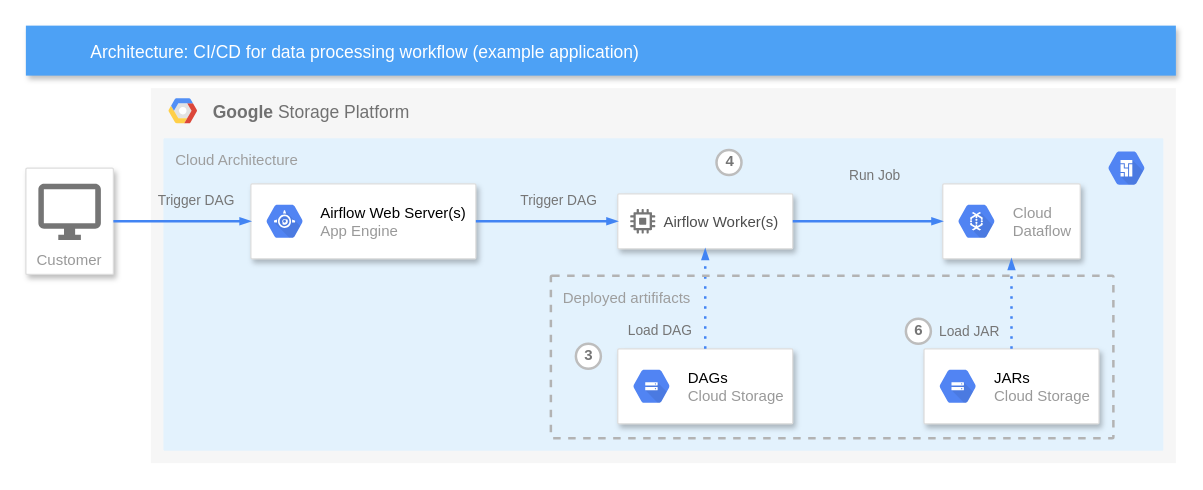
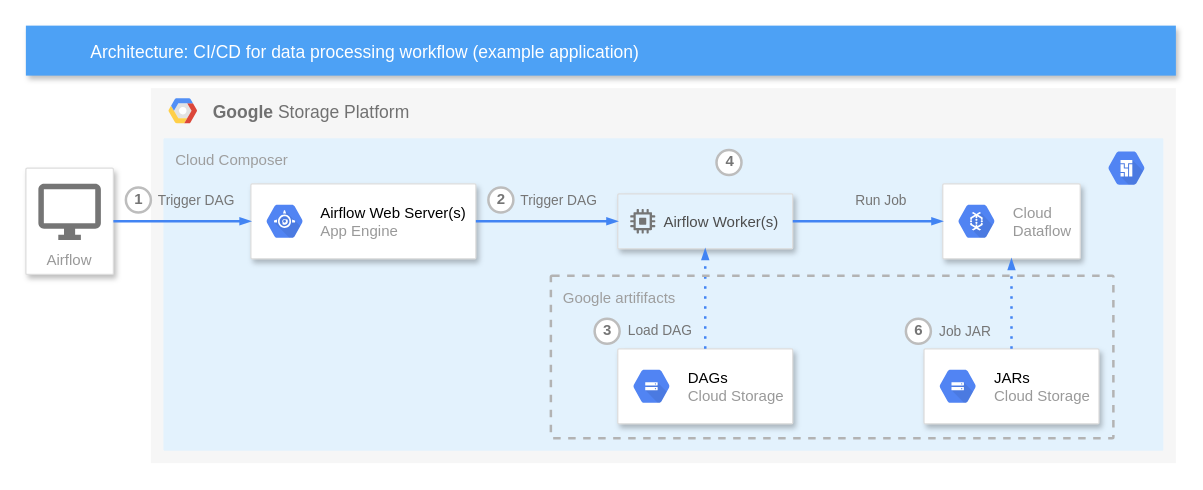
- <mxCell id="3" value="Cloud Architecture" style="points=[[0,0,0],[0.25,0,0],[0.5,0,0],[0.75,0,0],[1,0,0],[1,0.25,0],[1,0.5,0],[1,0.75,0],[1,1,0],[0.75,1,0],[0.5,1,0],[0.25,1,0],[0,1,0],[0,0.75,0],[0,0.5,0],[0,0.25,0]];rounded=1;absoluteArcSize=1;arcSize=2;html=1;strokeColor=none;gradientColor=none;shadow=0;dashed=0;fontSize=12;fontColor=#9E9E9E;align=left;verticalAlign=top;spacing=10;spacingTop=-4;fillColor=#E3F2FD;" parent="1" vertex="1"><mxGeometry x="130.05" y="110" width="799.9" height="250" as="geometry" /></mxCell>
+ <mxCell id="3" value="Cloud Composer" style="points=[[0,0,0],[0.25,0,0],[0.5,0,0],[0.75,0,0],[1,0,0],[1,0.25,0],[1,0.5,0],[1,0.75,0],[1,1,0],[0.75,1,0],[0.5,1,0],[0.25,1,0],[0,1,0],[0,0.75,0],[0,0.5,0],[0,0.25,0]];rounded=1;absoluteArcSize=1;arcSize=2;html=1;strokeColor=none;gradientColor=none;shadow=0;dashed=0;fontSize=12;fontColor=#9E9E9E;align=left;verticalAlign=top;spacing=10;spacingTop=-4;fillColor=#E3F2FD;" parent="1" vertex="1"><mxGeometry x="130.05" y="110" width="799.9" height="250" as="geometry" /></mxCell>
- <mxCell id="22" value="Run Job" style="strokeColor=none;fillColor=none;fontColor=#757575;align=left;html=1;fontStyle=0;fontSize=11;" parent="1" vertex="1"><mxGeometry x="676.5" y="124.5" width="65" height="30" as="geometry" /></mxCell>
+ <mxCell id="22" value="Run Job" style="strokeColor=none;fillColor=none;fontColor=#757575;align=left;html=1;fontStyle=0;fontSize=11;" parent="1" vertex="1"><mxGeometry x="681.5" y="144.5" width="65" height="30" as="geometry" /></mxCell>
+ <mxCell id="27" value="1" style="shape=ellipse;perimeter=ellipsePerimeter;strokeColor=#BDBDBD;strokeWidth=2;shadow=0;gradientColor=none;fontColor=#757575;align=center;html=1;fontStyle=1;spacingTop=-1;" parent="25" vertex="1"><mxGeometry x="-100.0" y="3" width="20" height="20" as="geometry" /></mxCell>
+ <mxCell id="31" value="2" style="shape=ellipse;perimeter=ellipsePerimeter;strokeColor=#BDBDBD;strokeWidth=2;shadow=0;gradientColor=none;fontColor=#757575;align=center;html=1;fontStyle=1;spacingTop=-1;" parent="1" vertex="1"><mxGeometry x="390" y="149.5" width="20" height="20" as="geometry" /></mxCell>
- <mxCell id="6" value="        Airflow Worker(s)" style="strokeColor=#dddddd;shadow=1;strokeWidth=1;rounded=1;absoluteArcSize=1;arcSize=2;fontColor=#4D4D4D;" parent="5" vertex="1"><mxGeometry width="140" height="44" as="geometry" /></mxCell>
+ <mxCell id="6" value="        Airflow Worker(s)" style="strokeColor=#dddddd;shadow=1;strokeWidth=1;rounded=1;absoluteArcSize=1;arcSize=2;fontColor=#4D4D4D;fillColor=#e3f2fd;" parent="5" vertex="1"><mxGeometry width="140" height="44" as="geometry" /></mxCell>
- <mxCell id="23" value="Customer" style="strokeColor=#dddddd;shadow=1;strokeWidth=1;rounded=1;absoluteArcSize=1;arcSize=2;labelPosition=center;verticalLabelPosition=middle;align=center;verticalAlign=bottom;spacingLeft=0;fontColor=#999999;fontSize=12;whiteSpace=wrap;spacingBottom=2;" parent="1" vertex="1"><mxGeometry x="20" y="134" width="70" height="85" as="geometry" /></mxCell>
+ <mxCell id="23" value="Airflow" style="strokeColor=#dddddd;shadow=1;strokeWidth=1;rounded=1;absoluteArcSize=1;arcSize=2;labelPosition=center;verticalLabelPosition=middle;align=center;verticalAlign=bottom;spacingLeft=0;fontColor=#999999;fontSize=12;whiteSpace=wrap;spacingBottom=2;" parent="1" vertex="1"><mxGeometry x="20" y="134" width="70" height="85" as="geometry" /></mxCell>
- <mxCell id="35" value="Deployed artififacts" style="rounded=1;absoluteArcSize=1;arcSize=2;html=1;gradientColor=none;shadow=0;dashed=1;fontSize=12;fontColor=#9E9E9E;align=left;verticalAlign=top;spacing=10;spacingTop=-4;fillColor=none;strokeWidth=2;strokeColor=#B3B3B3;" vertex="1" parent="1"><mxGeometry x="440" y="220" width="450" height="130" as="geometry" /></mxCell>
+ <mxCell id="35" value="Google artififacts" style="rounded=1;absoluteArcSize=1;arcSize=2;html=1;gradientColor=none;shadow=0;dashed=1;fontSize=12;fontColor=#9E9E9E;align=left;verticalAlign=top;spacing=10;spacingTop=-4;fillColor=none;strokeWidth=2;strokeColor=#B3B3B3;" vertex="1" parent="1"><mxGeometry x="440" y="220" width="450" height="130" as="geometry" /></mxCell>
- <mxCell id="20" value="Load JAR" style="strokeColor=none;fillColor=none;fontColor=#757575;align=left;html=1;fontStyle=0;fontSize=11;" parent="1" vertex="1"><mxGeometry x="748.5" y="249.5" width="64.5" height="30" as="geometry" /></mxCell>
+ <mxCell id="20" value="Job JAR" style="strokeColor=none;fillColor=none;fontColor=#757575;align=left;html=1;fontStyle=0;fontSize=11;" parent="1" vertex="1"><mxGeometry x="748.5" y="249.5" width="64.5" height="30" as="geometry" /></mxCell>
- <mxCell id="17" value="3" style="shape=ellipse;perimeter=ellipsePerimeter;strokeColor=#BDBDBD;strokeWidth=2;shadow=0;gradientColor=none;fontColor=#757575;align=center;html=1;fontStyle=1;spacingTop=-1;" parent="1" vertex="1"><mxGeometry x="460" y="274.5" width="20" height="20" as="geometry" /></mxCell>
+ <mxCell id="17" value="3" style="shape=ellipse;perimeter=ellipsePerimeter;strokeColor=#BDBDBD;strokeWidth=2;shadow=0;gradientColor=none;fontColor=#757575;align=center;html=1;fontStyle=1;spacingTop=-1;" parent="1" vertex="1"><mxGeometry x="475" y="254.5" width="20" height="20" as="geometry" /></mxCell>
